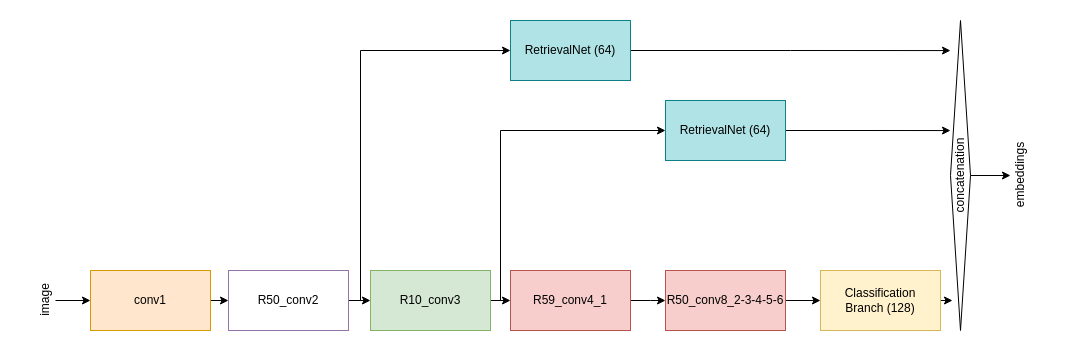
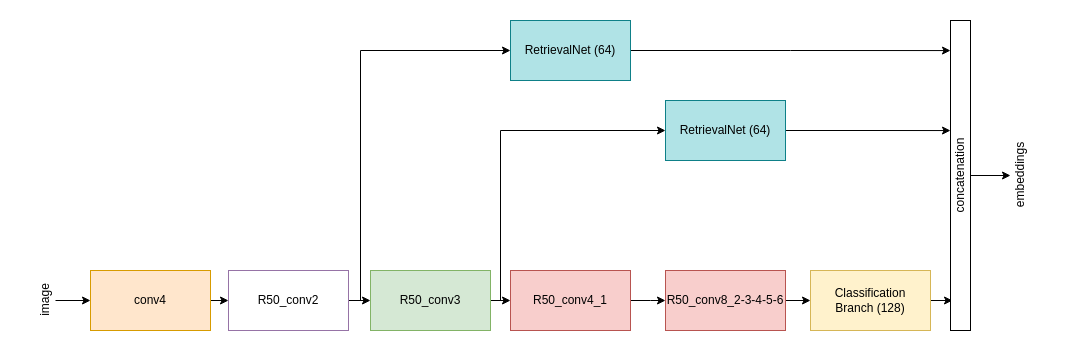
- <mxCell id="23" value="concatenation" style="rhombus;whiteSpace=wrap;html=1;horizontal=0;" vertex="1" parent="1"><mxGeometry x="950" y="20" width="20" height="310" as="geometry" /></mxCell>
+ <mxCell id="23" value="concatenation" style="rounded=0;whiteSpace=wrap;html=1;horizontal=0;" vertex="1" parent="1"><mxGeometry x="950" y="20" width="20" height="310" as="geometry" /></mxCell>
- <mxCell id="3" value="conv1" style="rounded=0;whiteSpace=wrap;html=1;fillColor=#ffe6cc;strokeColor=#d79b00;" parent="1" vertex="1"><mxGeometry x="90" y="270" width="120" height="60" as="geometry" /></mxCell>
+ <mxCell id="3" value="conv4" style="rounded=0;whiteSpace=wrap;html=1;fillColor=#ffe6cc;strokeColor=#d79b00;" parent="1" vertex="1"><mxGeometry x="90" y="270" width="120" height="60" as="geometry" /></mxCell>
- <mxCell id="7" value="R10_conv3" style="rounded=0;whiteSpace=wrap;html=1;fillColor=#d5e8d4;strokeColor=#82b366;" parent="1" vertex="1"><mxGeometry x="370" y="270" width="120" height="60" as="geometry" /></mxCell>
+ <mxCell id="7" value="R50_conv3" style="rounded=0;whiteSpace=wrap;html=1;fillColor=#d5e8d4;strokeColor=#82b366;" parent="1" vertex="1"><mxGeometry x="370" y="270" width="120" height="60" as="geometry" /></mxCell>
- <mxCell id="11" value="R59_conv4_1" style="rounded=0;whiteSpace=wrap;html=1;fillColor=#f8cecc;strokeColor=#b85450;" parent="1" vertex="1"><mxGeometry x="510" y="270" width="120" height="60" as="geometry" /></mxCell>
+ <mxCell id="11" value="R50_conv4_1" style="rounded=0;whiteSpace=wrap;html=1;fillColor=#f8cecc;strokeColor=#b85450;" parent="1" vertex="1"><mxGeometry x="510" y="270" width="120" height="60" as="geometry" /></mxCell>
- <mxCell id="21" value="Classification&lt;br&gt;Branch (128)" style="rounded=0;whiteSpace=wrap;html=1;fillColor=#fff2cc;strokeColor=#d6b656;" parent="1" vertex="1"><mxGeometry x="820" y="270" width="120" height="60" as="geometry" /></mxCell>
+ <mxCell id="21" value="Classification&lt;br&gt;Branch (128)" style="rounded=0;whiteSpace=wrap;html=1;fillColor=#fff2cc;strokeColor=#d6b656;" parent="1" vertex="1"><mxGeometry x="810" y="270" width="120" height="60" as="geometry" /></mxCell>
